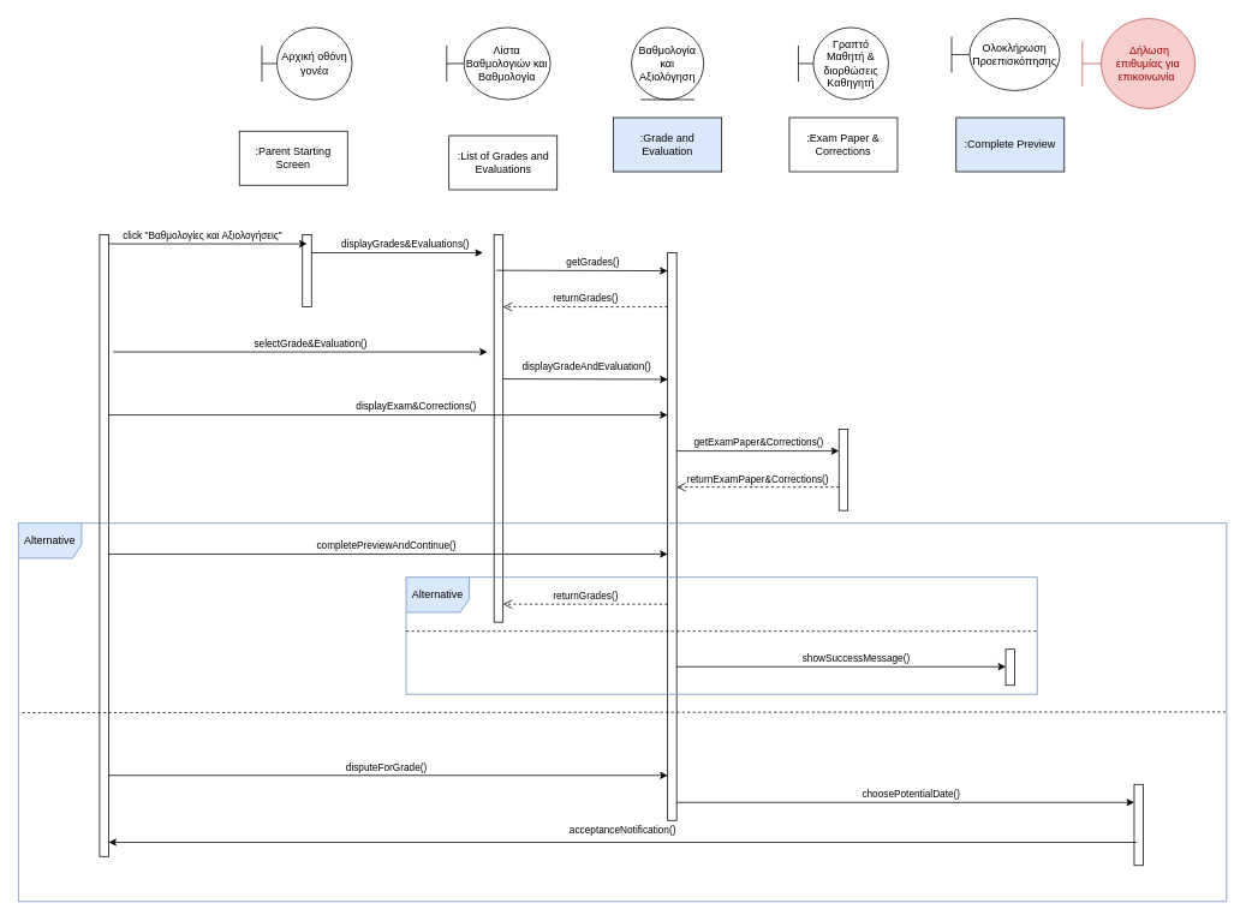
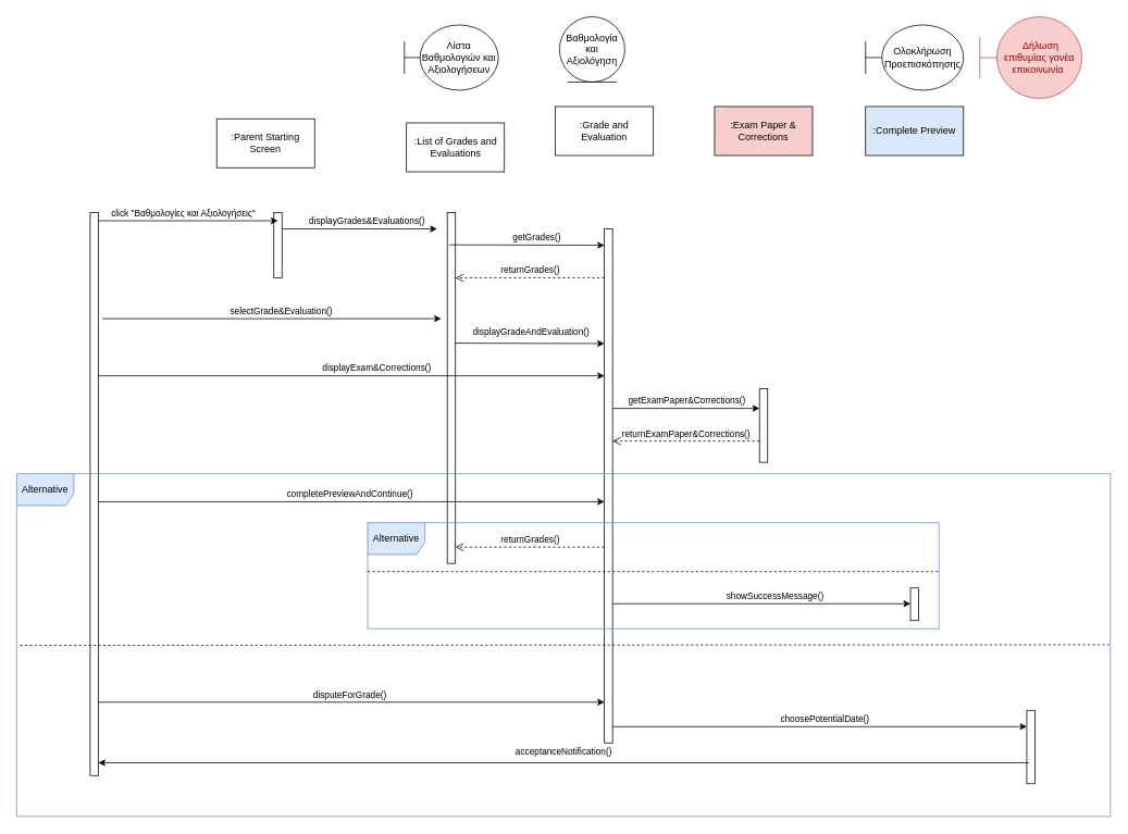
- <mxCell id="9" value="Ολοκλήρωση Προεπισκόπησης" style="shape=umlBoundary;whiteSpace=wrap;html=1;" parent="1" vertex="1"><mxGeometry x="1055" y="20" width="120" height="80" as="geometry" /></mxCell>
+ <mxCell id="9" value="Ολοκλήρωση Προεπισκόπησης" style="shape=umlBoundary;whiteSpace=wrap;html=1;" parent="1" vertex="1"><mxGeometry x="1060" y="30" width="120" height="80" as="geometry" /></mxCell>
- <mxCell id="5" value="Αρχική οθόνη γονέα" style="shape=umlBoundary;whiteSpace=wrap;html=1;" parent="1" vertex="1"><mxGeometry x="290" y="30" width="100" height="80" as="geometry" /></mxCell>
- <mxCell id="3" value="Λίστα Βαθμολογιών και Βαθμολογία" style="shape=umlBoundary;whiteSpace=wrap;html=1;" parent="1" vertex="1"><mxGeometry x="495" y="30" width="115" height="80" as="geometry" /></mxCell>
+ <mxCell id="3" value="Λίστα Βαθμολογιών και Αξιολογήσεων" style="shape=umlBoundary;whiteSpace=wrap;html=1;" parent="1" vertex="1"><mxGeometry x="495" y="30" width="115" height="80" as="geometry" /></mxCell>
- <mxCell id="32" value="Βαθμολογία και&lt;br style=&quot;border-color: var(--border-color);&quot;&gt;Αξιολόγηση" style="ellipse;shape=umlEntity;whiteSpace=wrap;html=1;" parent="1" vertex="1"><mxGeometry x="700" y="30" width="80" height="80" as="geometry" /></mxCell>
+ <mxCell id="32" value="Βαθμολογία και&lt;br style=&quot;border-color: var(--border-color);&quot;&gt;Αξιολόγηση" style="ellipse;shape=umlEntity;whiteSpace=wrap;html=1;" parent="1" vertex="1"><mxGeometry x="685" y="20" width="80" height="80" as="geometry" /></mxCell>
- <mxCell id="7" value="Γραπτό Μαθητή &amp;amp; διορθώσεις Καθηγητή" style="shape=umlBoundary;whiteSpace=wrap;html=1;" parent="1" vertex="1"><mxGeometry x="885" y="30" width="100" height="80" as="geometry" /></mxCell>
- <mxCell id="10" value="&lt;font color=&quot;#990000&quot;&gt;&amp;nbsp;Δήλωση επιθυμίας για επικοινωνία&amp;nbsp;&lt;/font&gt;" style="shape=umlBoundary;whiteSpace=wrap;html=1;fillColor=#f8cecc;strokeColor=#b85450;" parent="1" vertex="1"><mxGeometry x="1200" y="20" width="125" height="100" as="geometry" /></mxCell>
+ <mxCell id="10" value="&lt;font color=&quot;#990000&quot;&gt;&amp;nbsp;Δήλωση επιθυμίας γονέα επικοινωνία&amp;nbsp;&lt;/font&gt;" style="shape=umlBoundary;whiteSpace=wrap;html=1;fillColor=#f8cecc;strokeColor=#b85450;" parent="1" vertex="1"><mxGeometry x="1200" y="20" width="125" height="100" as="geometry" /></mxCell>
- <mxCell id="19" value=":Grade and Evaluation" style="rounded=0;whiteSpace=wrap;html=1;fillColor=#dae8fc;" parent="1" vertex="1"><mxGeometry x="680" y="130" width="120" height="60" as="geometry" /></mxCell>
+ <mxCell id="19" value=":Grade and Evaluation" style="rounded=0;whiteSpace=wrap;html=1;" parent="1" vertex="1"><mxGeometry x="680" y="130" width="120" height="60" as="geometry" /></mxCell>
- <mxCell id="28" value=":Exam Paper &amp;amp; Corrections" style="rounded=0;whiteSpace=wrap;html=1;" parent="1" vertex="1"><mxGeometry x="875" y="130" width="120" height="60" as="geometry" /></mxCell>
+ <mxCell id="28" value=":Exam Paper &amp;amp; Corrections" style="rounded=0;whiteSpace=wrap;html=1;fillColor=#f8cecc;" parent="1" vertex="1"><mxGeometry x="875" y="130" width="120" height="60" as="geometry" /></mxCell>
